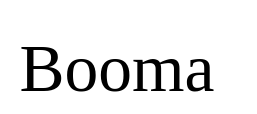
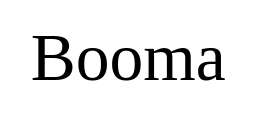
- <mxCell id="2" value="Booma" style="text;html=1;resizable=0;autosize=1;align=center;verticalAlign=middle;points=[];fillColor=none;strokeColor=none;rounded=0;fontFamily=Georgia;fontSize=90;" vertex="1" parent="1"><mxGeometry x="5" y="35" width="300" height="110" as="geometry" /></mxCell>
+ <mxCell id="2" value="Booma" style="text;html=1;resizable=0;autosize=1;align=center;verticalAlign=middle;points=[];fillColor=none;strokeColor=none;rounded=0;fontFamily=Georgia;fontSize=90;" vertex="1" parent="1"><mxGeometry x="20" y="20" width="300" height="110" as="geometry" /></mxCell>
